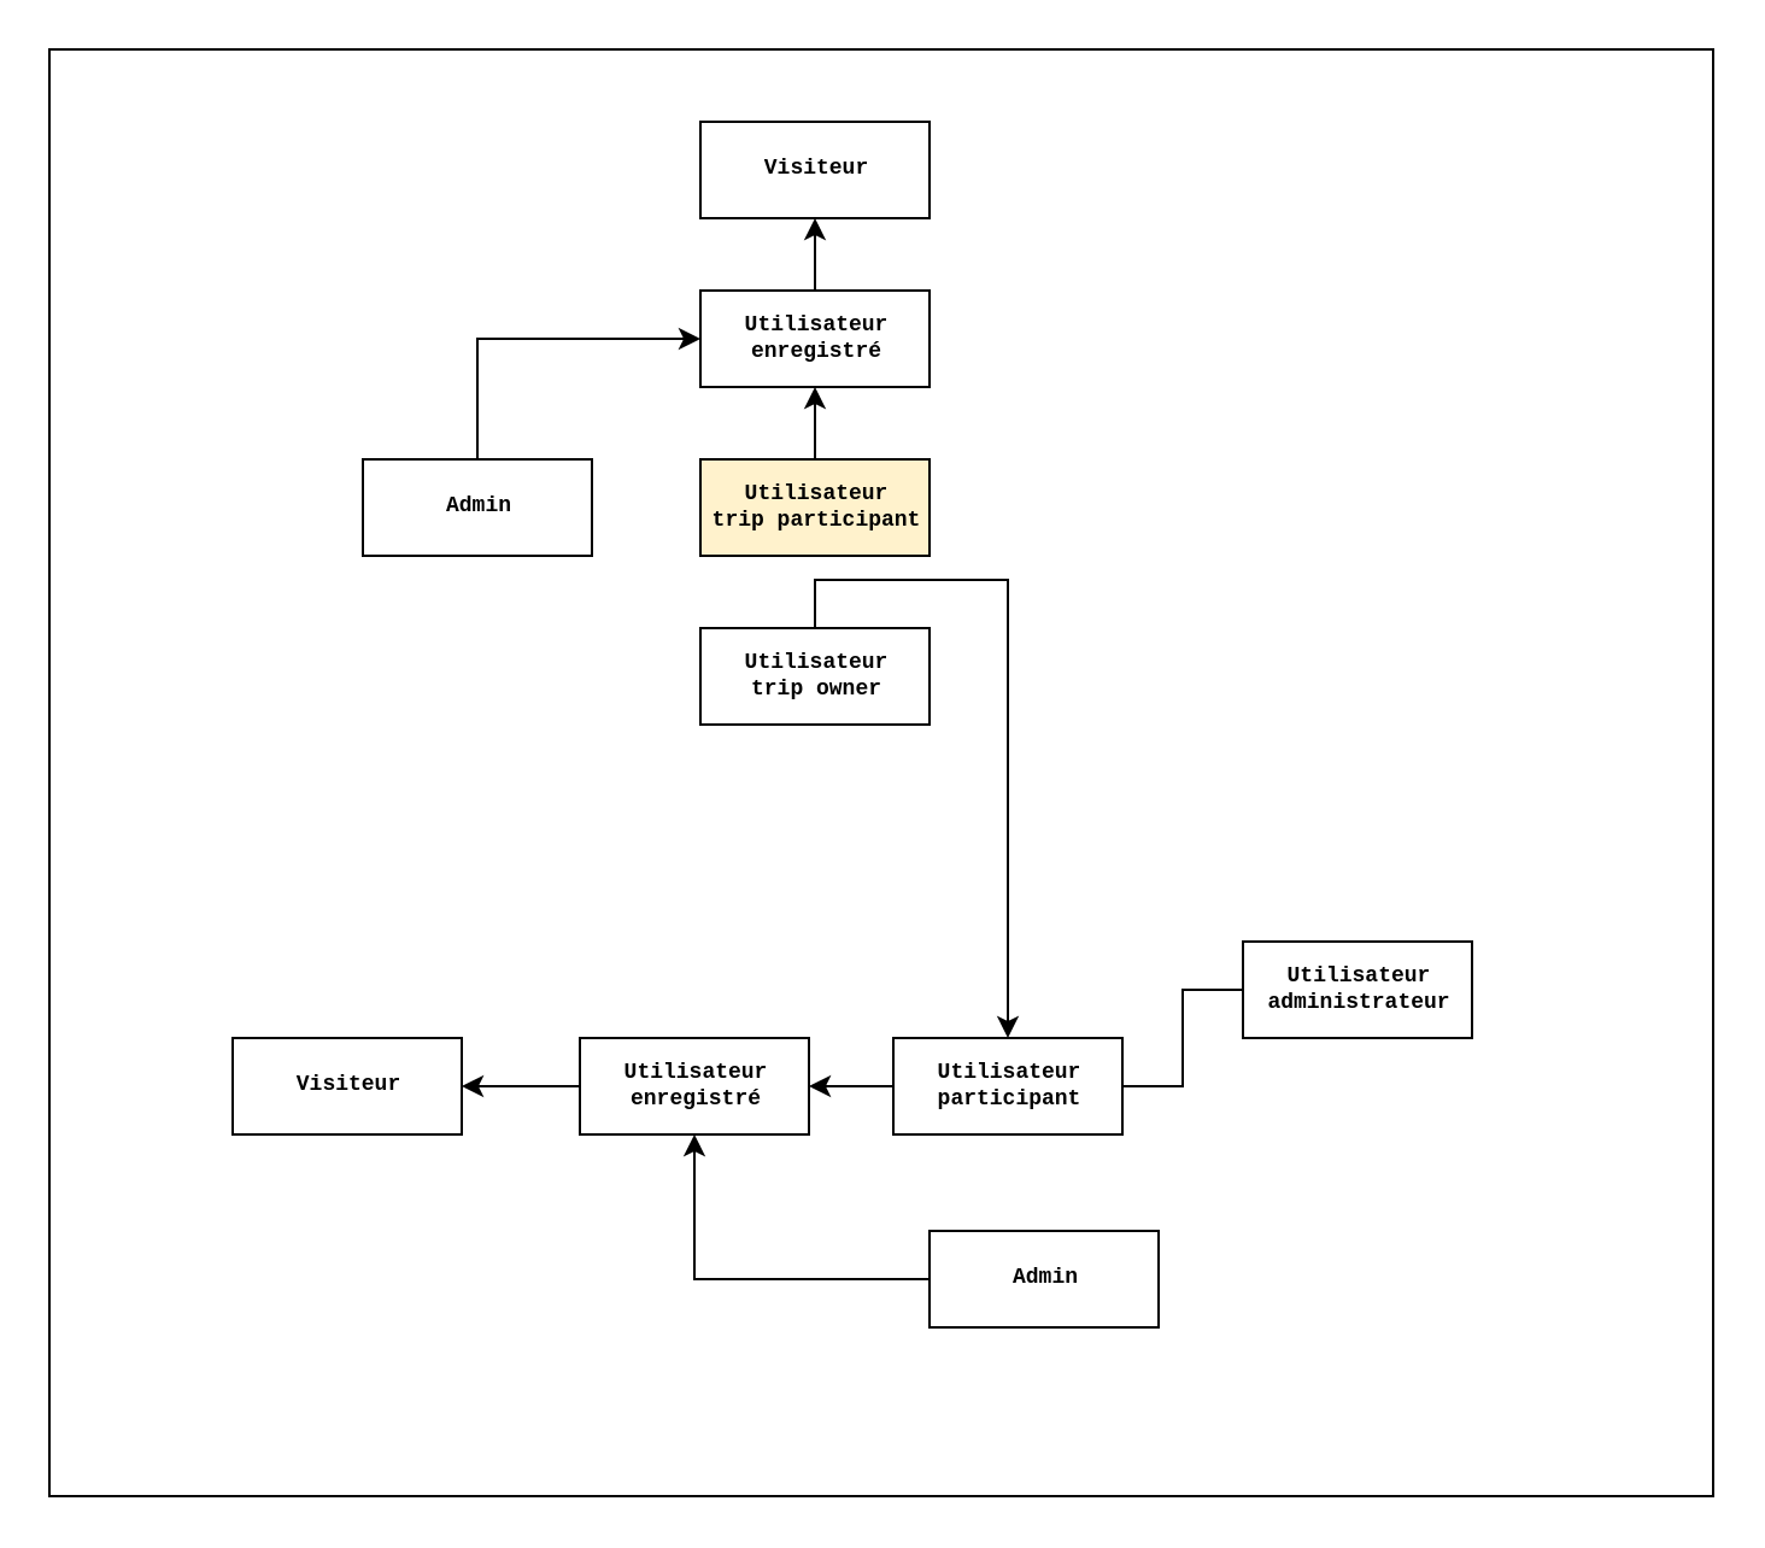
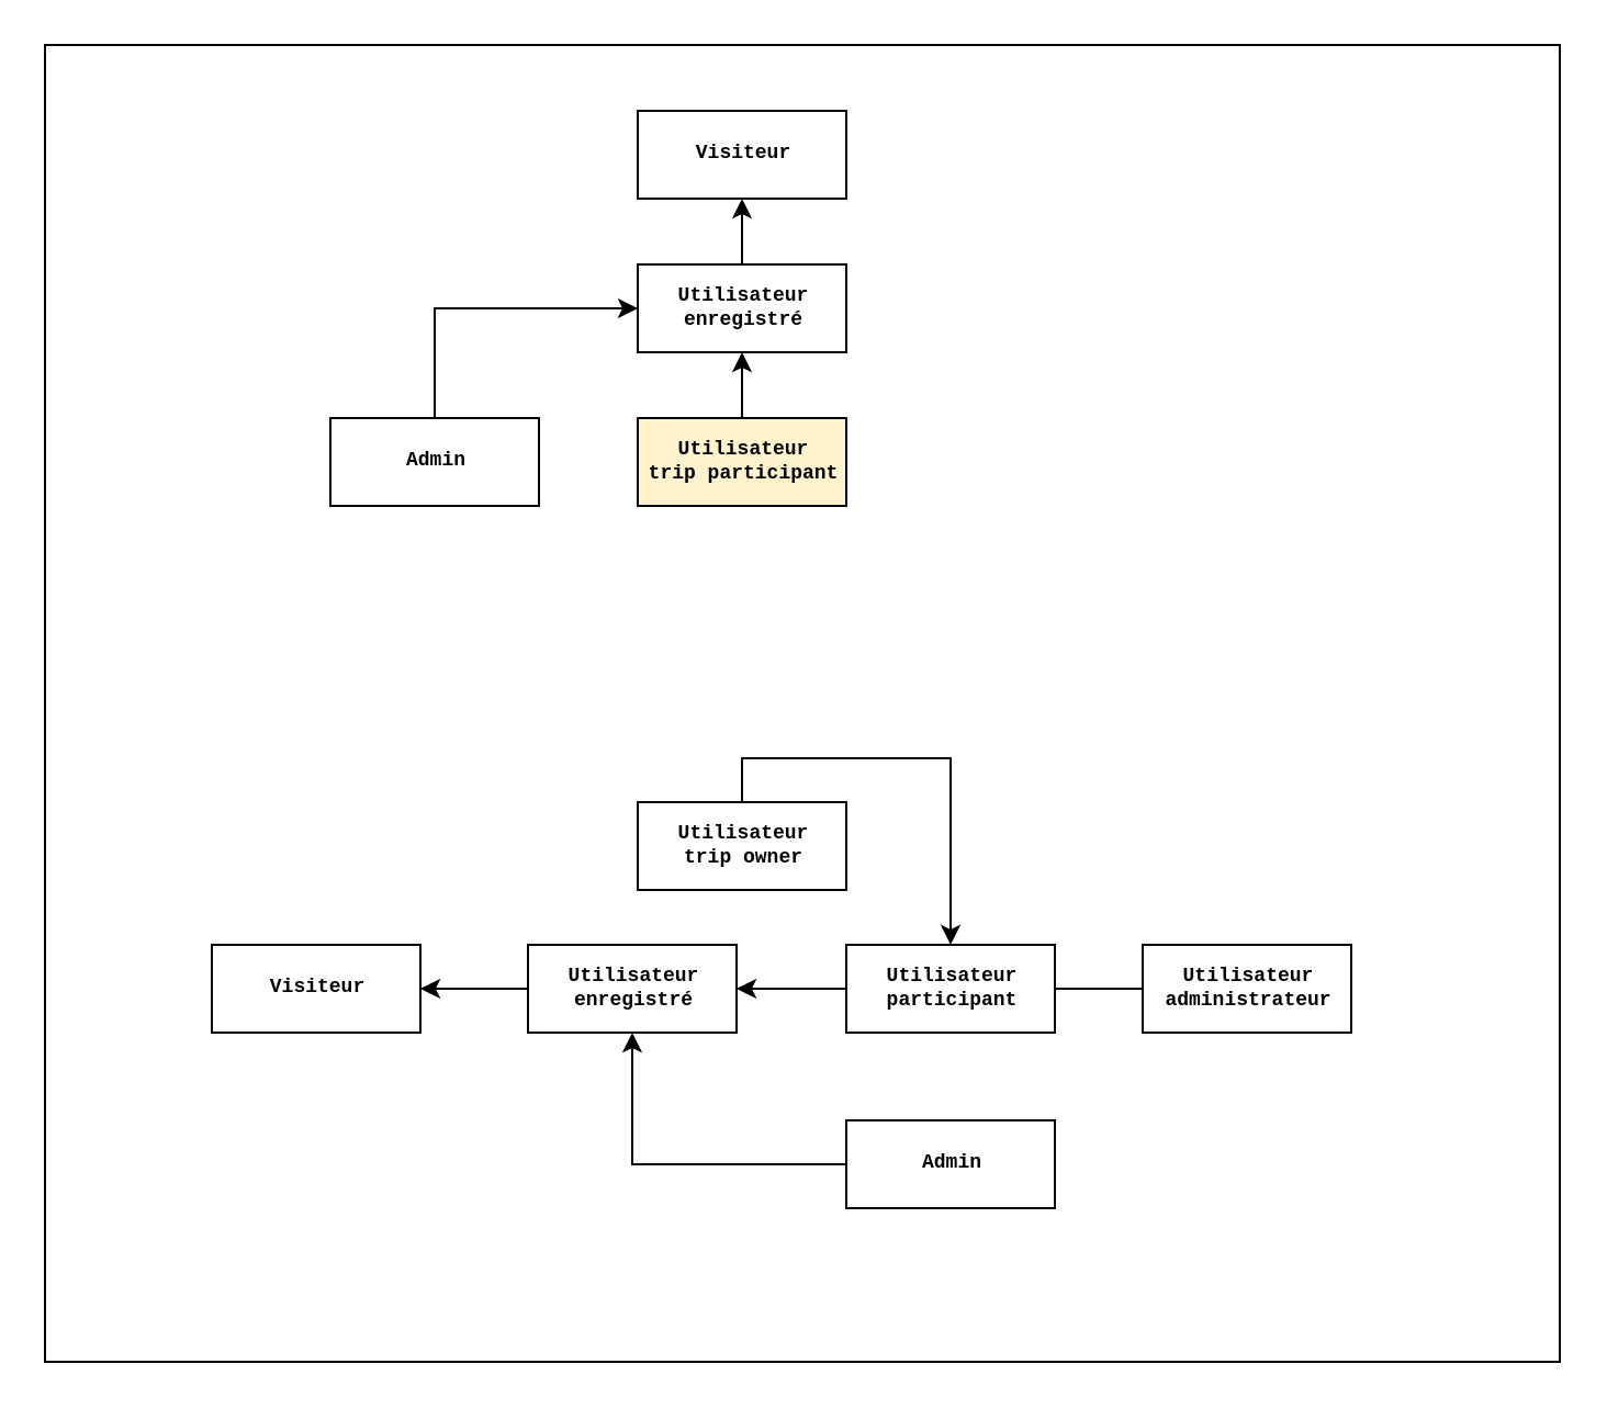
- <mxCell id="9" value="Utilisateur&lt;br&gt;trip owner" style="html=1;fontSize=9;fontStyle=1;fontFamily=Courier New;" parent="1" vertex="1"><mxGeometry x="290" y="260" width="95" height="40" as="geometry" /></mxCell>
+ <mxCell id="9" value="Utilisateur&lt;br&gt;trip owner" style="html=1;fontSize=9;fontStyle=1;fontFamily=Courier New;" parent="1" vertex="1"><mxGeometry x="290" y="365" width="95" height="40" as="geometry" /></mxCell>
- <mxCell id="18" value="Utilisateur&lt;br&gt;administrateur" style="html=1;fontSize=9;fontStyle=1;fontFamily=Courier New;" parent="1" vertex="1"><mxGeometry x="515" y="390" width="95" height="40" as="geometry" /></mxCell>
+ <mxCell id="18" value="Utilisateur&lt;br&gt;administrateur" style="html=1;fontSize=9;fontStyle=1;fontFamily=Courier New;" parent="1" vertex="1"><mxGeometry x="520" y="430" width="95" height="40" as="geometry" /></mxCell>
- <mxCell id="16" value="Utilisateur &lt;br&gt;participant" style="html=1;fontSize=9;fontStyle=1;fontFamily=Courier New;" parent="1" vertex="1"><mxGeometry x="370" y="430" width="95" height="40" as="geometry" /></mxCell>
+ <mxCell id="16" value="Utilisateur &lt;br&gt;participant" style="html=1;fontSize=9;fontStyle=1;fontFamily=Courier New;" parent="1" vertex="1"><mxGeometry x="385" y="430" width="95" height="40" as="geometry" /></mxCell>
